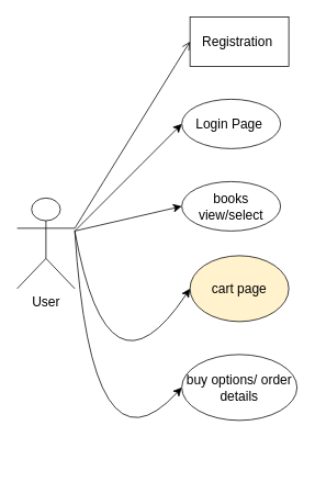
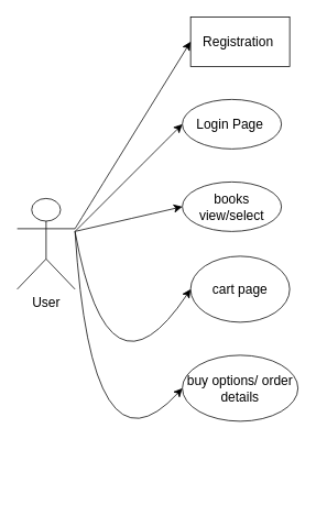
- <mxCell id="8" value="" style="endArrow=open;html=1;rounded=0;fontSize=12;startSize=8;endSize=8;curved=1;exitX=1;exitY=0.333;exitDx=0;exitDy=0;exitPerimeter=0;entryX=0;entryY=0.5;entryDx=0;entryDy=0;" edge="1" parent="1" source="2" target="5"><mxGeometry width="50" height="50" relative="1" as="geometry"><mxPoint x="200" y="470" as="sourcePoint" /><mxPoint x="250" y="420" as="targetPoint" /></mxGeometry></mxCell>
+ <mxCell id="8" value="" style="endArrow=classic;html=1;rounded=0;fontSize=12;startSize=8;endSize=8;curved=1;exitX=1;exitY=0.333;exitDx=0;exitDy=0;exitPerimeter=0;entryX=0;entryY=0.5;entryDx=0;entryDy=0;" edge="1" parent="1" source="2" target="5"><mxGeometry width="50" height="50" relative="1" as="geometry"><mxPoint x="200" y="470" as="sourcePoint" /><mxPoint x="250" y="420" as="targetPoint" /></mxGeometry></mxCell>
- <mxCell id="6" value="cart page" style="ellipse;whiteSpace=wrap;html=1;fontSize=16;fillColor=#fff2cc;" vertex="1" parent="1"><mxGeometry x="230" y="310" width="120" height="80" as="geometry" /></mxCell>
+ <mxCell id="6" value="cart page" style="ellipse;whiteSpace=wrap;html=1;fontSize=16;" vertex="1" parent="1"><mxGeometry x="230" y="310" width="120" height="80" as="geometry" /></mxCell>
